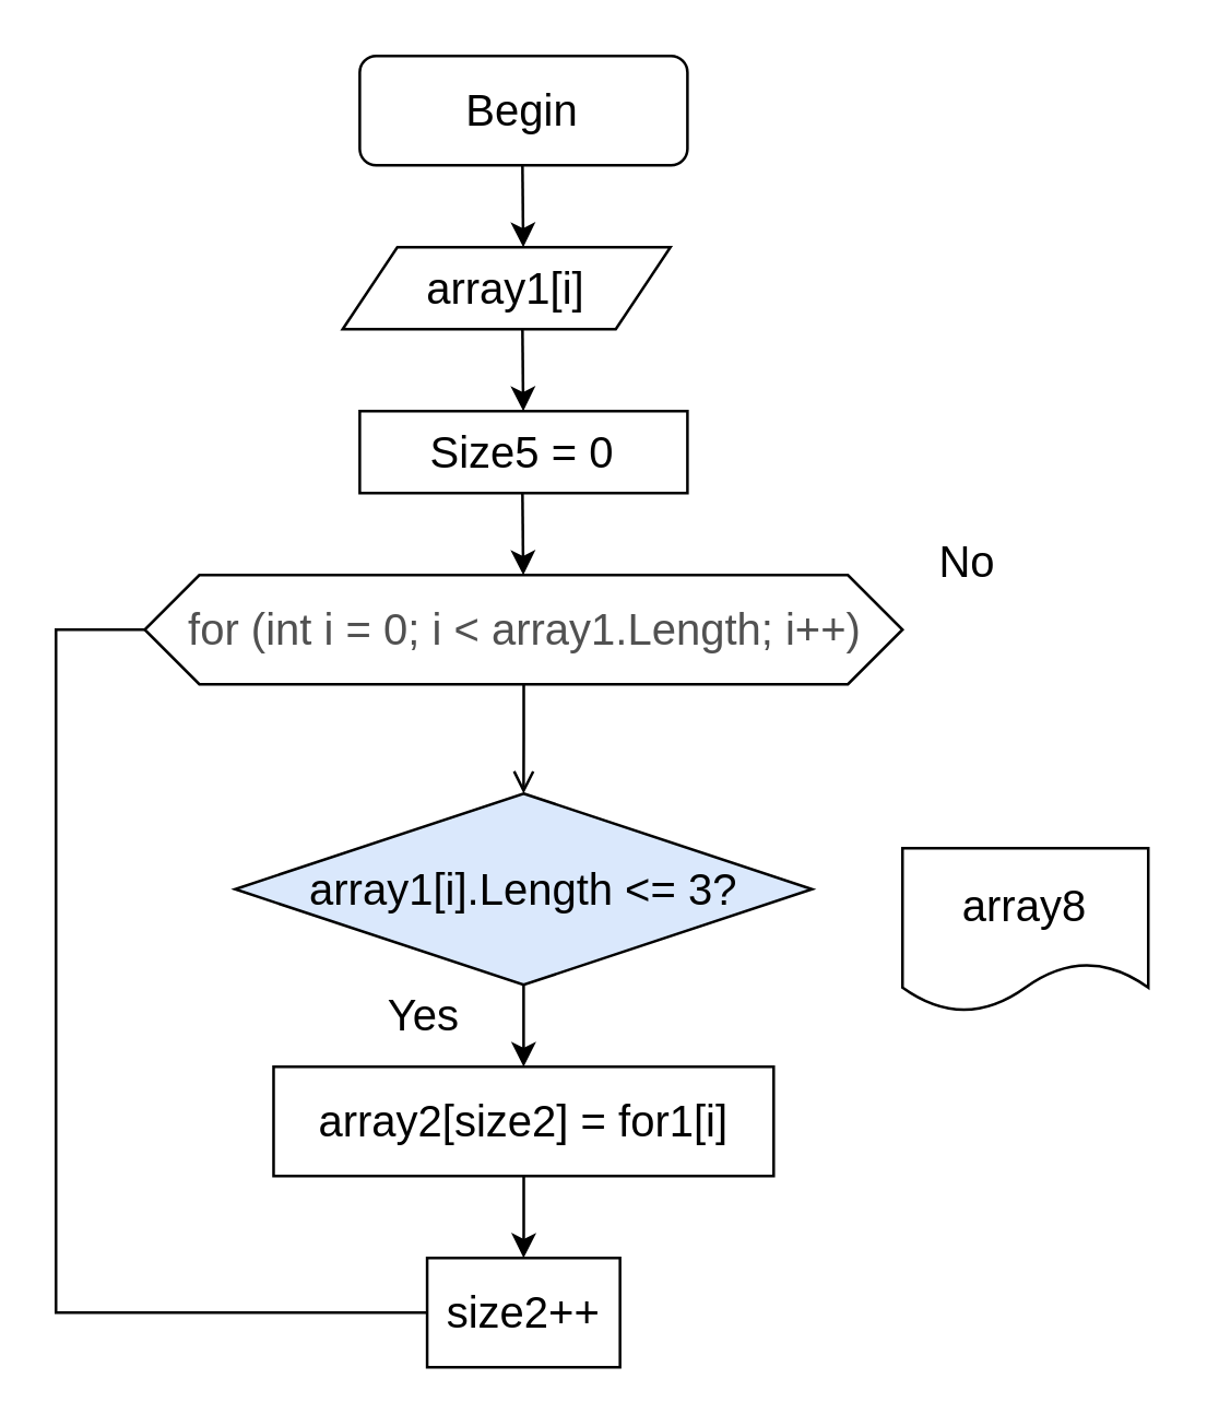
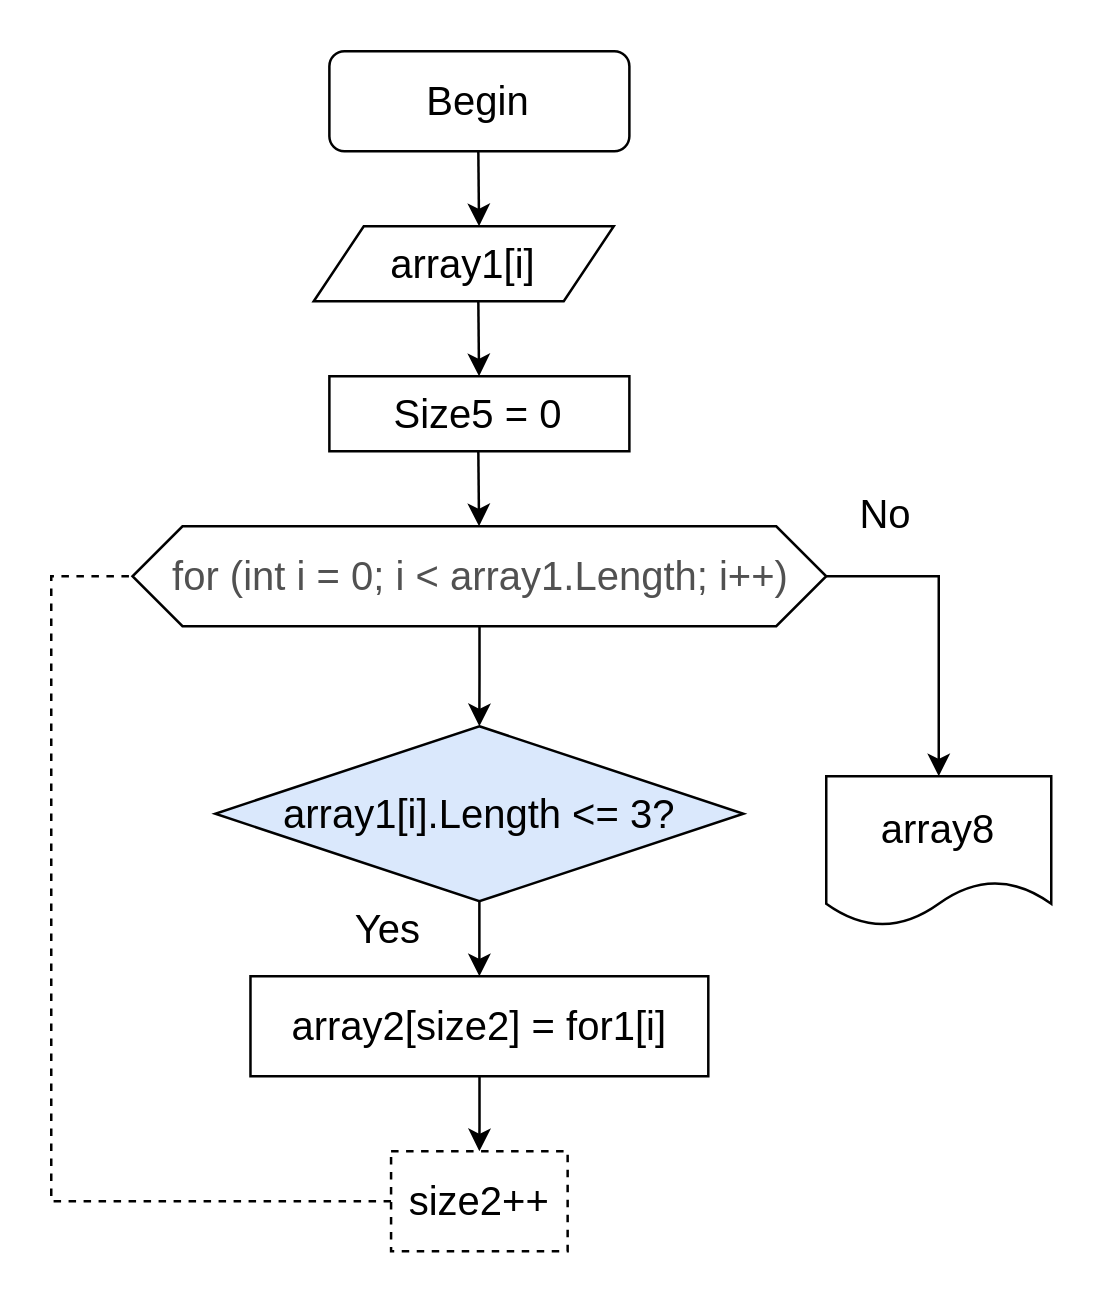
+ <mxCell id="7" style="edgeStyle=orthogonalEdgeStyle;rounded=0;jumpSize=0;orthogonalLoop=1;jettySize=auto;html=1;exitX=1;exitY=0.5;exitDx=0;exitDy=0;entryX=0.5;entryY=0;entryDx=0;entryDy=0;" parent="1" source="8" target="16" edge="1"><mxGeometry relative="1" as="geometry" /></mxCell>
- <mxCell id="6" style="edgeStyle=orthogonalEdgeStyle;rounded=0;orthogonalLoop=1;jettySize=auto;html=1;entryX=0.5;entryY=0;entryDx=0;entryDy=0;endArrow=open;" parent="1" source="8" target="11" edge="1"><mxGeometry relative="1" as="geometry"><mxPoint x="160" y="270" as="targetPoint" /></mxGeometry></mxCell>
+ <mxCell id="6" style="edgeStyle=orthogonalEdgeStyle;rounded=0;orthogonalLoop=1;jettySize=auto;html=1;entryX=0.5;entryY=0;entryDx=0;entryDy=0;" parent="1" source="8" target="11" edge="1"><mxGeometry relative="1" as="geometry"><mxPoint x="160" y="270" as="targetPoint" /></mxGeometry></mxCell>
- <mxCell id="15" value="" style="endArrow=none;html=1;rounded=0;entryX=0;entryY=0.5;entryDx=0;entryDy=0;exitX=0;exitY=0.5;exitDx=0;exitDy=0;" parent="1" source="14" target="8" edge="1"><mxGeometry width="50" height="50" relative="1" as="geometry"><mxPoint x="20" y="450" as="sourcePoint" /><mxPoint x="10" y="230" as="targetPoint" /><Array as="points"><mxPoint x="20" y="480" /><mxPoint x="20" y="230" /></Array></mxGeometry></mxCell>
+ <mxCell id="15" value="" style="endArrow=none;html=1;rounded=0;entryX=0;entryY=0.5;entryDx=0;entryDy=0;exitX=0;exitY=0.5;exitDx=0;exitDy=0;dashed=1;" parent="1" source="14" target="8" edge="1"><mxGeometry width="50" height="50" relative="1" as="geometry"><mxPoint x="20" y="450" as="sourcePoint" /><mxPoint x="10" y="230" as="targetPoint" /><Array as="points"><mxPoint x="20" y="480" /><mxPoint x="20" y="230" /></Array></mxGeometry></mxCell>
- <mxCell id="14" value="size2++" style="rounded=0;whiteSpace=wrap;html=1;fontSize=16;" parent="1" vertex="1"><mxGeometry x="155.93" y="460" width="70.63" height="40" as="geometry" /></mxCell>
+ <mxCell id="14" value="size2++" style="rounded=0;whiteSpace=wrap;html=1;fontSize=16;dashed=1;" parent="1" vertex="1"><mxGeometry x="155.93" y="460" width="70.63" height="40" as="geometry" /></mxCell>
